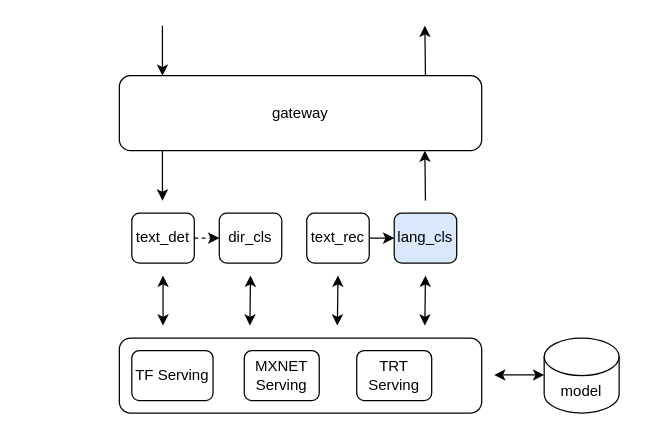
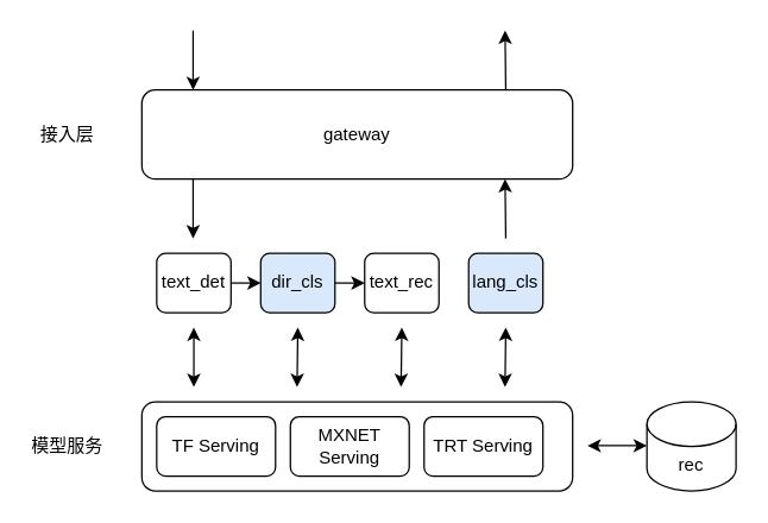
+ <mxCell id="16" value="接入层" style="text;html=1;strokeColor=none;fillColor=none;align=center;verticalAlign=middle;whiteSpace=wrap;rounded=0;" vertex="1" parent="1"><mxGeometry x="25" y="80" width="40" height="20" as="geometry" /></mxCell>
- <mxCell id="5" style="edgeStyle=orthogonalEdgeStyle;rounded=0;orthogonalLoop=1;jettySize=auto;html=1;exitX=1;exitY=0.5;exitDx=0;exitDy=0;entryX=0;entryY=0.5;entryDx=0;entryDy=0;dashed=1;" edge="1" parent="1" source="6" target="11"><mxGeometry relative="1" as="geometry" /></mxCell>
+ <mxCell id="5" style="edgeStyle=orthogonalEdgeStyle;rounded=0;orthogonalLoop=1;jettySize=auto;html=1;exitX=1;exitY=0.5;exitDx=0;exitDy=0;entryX=0;entryY=0.5;entryDx=0;entryDy=0;" edge="1" parent="1" source="6" target="11"><mxGeometry relative="1" as="geometry" /></mxCell>
- <mxCell id="11" value="dir_cls" style="rounded=1;whiteSpace=wrap;html=1;" vertex="1" parent="1"><mxGeometry x="175" y="170" width="50" height="40" as="geometry" /></mxCell>
+ <mxCell id="11" value="dir_cls" style="rounded=1;whiteSpace=wrap;html=1;fillColor=#dae8fc;" vertex="1" parent="1"><mxGeometry x="175" y="170" width="50" height="40" as="geometry" /></mxCell>
+ <mxCell id="10" style="edgeStyle=orthogonalEdgeStyle;rounded=0;orthogonalLoop=1;jettySize=auto;html=1;exitX=1;exitY=0.5;exitDx=0;exitDy=0;entryX=0;entryY=0.5;entryDx=0;entryDy=0;" edge="1" parent="1" source="11" target="8"><mxGeometry relative="1" as="geometry" /></mxCell>
- <mxCell id="7" style="edgeStyle=orthogonalEdgeStyle;rounded=0;orthogonalLoop=1;jettySize=auto;html=1;exitX=1;exitY=0.5;exitDx=0;exitDy=0;entryX=0;entryY=0.5;entryDx=0;entryDy=0;" edge="1" parent="1" source="8" target="9"><mxGeometry relative="1" as="geometry" /></mxCell>
+ <mxCell id="17" value="模型服务" style="text;html=1;strokeColor=none;fillColor=none;align=center;verticalAlign=middle;whiteSpace=wrap;rounded=0;" vertex="1" parent="1"><mxGeometry x="20" y="290" width="50" height="20" as="geometry" /></mxCell>
- <mxCell id="18" value="TF Serving" style="rounded=1;whiteSpace=wrap;html=1;" vertex="1" parent="1"><mxGeometry x="105" y="280" width="65" height="40" as="geometry" /></mxCell>
+ <mxCell id="18" value="TF Serving" style="rounded=1;whiteSpace=wrap;html=1;" vertex="1" parent="1"><mxGeometry x="105" y="280" width="80" height="40" as="geometry" /></mxCell>
- <mxCell id="19" value="MXNET Serving" style="rounded=1;whiteSpace=wrap;html=1;" vertex="1" parent="1"><mxGeometry x="195" y="280" width="60" height="40" as="geometry" /></mxCell>
+ <mxCell id="19" value="MXNET Serving" style="rounded=1;whiteSpace=wrap;html=1;" vertex="1" parent="1"><mxGeometry x="195" y="280" width="80" height="40" as="geometry" /></mxCell>
- <mxCell id="20" value="TRT Serving" style="rounded=1;whiteSpace=wrap;html=1;" vertex="1" parent="1"><mxGeometry x="285" y="280" width="60" height="40" as="geometry" /></mxCell>
+ <mxCell id="20" value="TRT Serving" style="rounded=1;whiteSpace=wrap;html=1;" vertex="1" parent="1"><mxGeometry x="285" y="280" width="80" height="40" as="geometry" /></mxCell>
- <mxCell id="4" value="model" style="shape=cylinder3;whiteSpace=wrap;html=1;boundedLbl=1;backgroundOutline=1;size=15;" vertex="1" parent="1"><mxGeometry x="435" y="270" width="60" height="60" as="geometry" /></mxCell>
+ <mxCell id="4" value="rec" style="shape=cylinder3;whiteSpace=wrap;html=1;boundedLbl=1;backgroundOutline=1;size=15;" vertex="1" parent="1"><mxGeometry x="435" y="270" width="60" height="60" as="geometry" /></mxCell>
